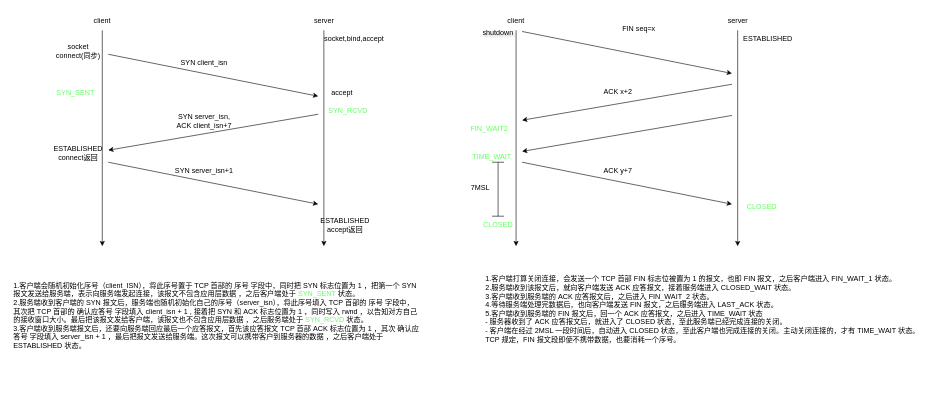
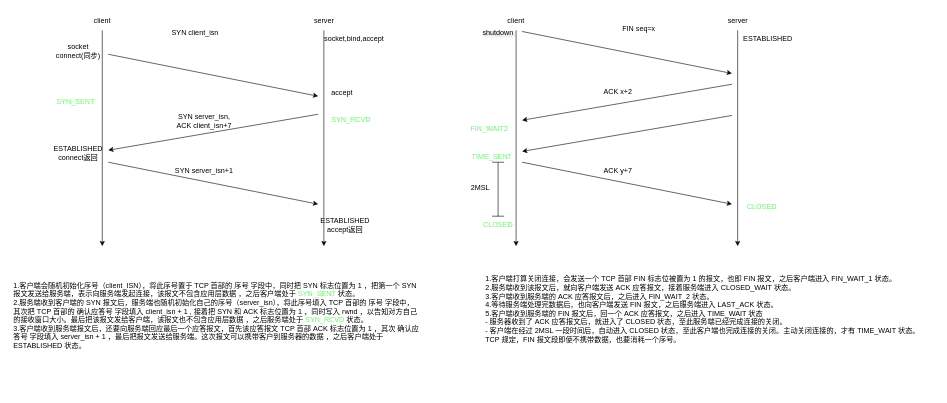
- <mxCell id="8" value="SYN client_isn" style="text;html=1;align=center;verticalAlign=middle;whiteSpace=wrap;rounded=0;" vertex="1" parent="1"><mxGeometry x="280" y="90" width="120" height="30" as="geometry" /></mxCell>
+ <mxCell id="8" value="SYN client_isn" style="text;html=1;align=center;verticalAlign=middle;whiteSpace=wrap;rounded=0;" vertex="1" parent="1"><mxGeometry x="265" y="40" width="120" height="30" as="geometry" /></mxCell>
- <mxCell id="19" value="&lt;span style=&quot;text-wrap-mode: wrap;&quot;&gt;SYN_SENT&lt;/span&gt;" style="text;html=1;align=center;verticalAlign=middle;resizable=0;points=[];autosize=1;strokeColor=none;fillColor=none;fontColor=#66FF66;" vertex="1" parent="1"><mxGeometry x="80" y="140" width="90" height="30" as="geometry" /></mxCell>
+ <mxCell id="19" value="&lt;span style=&quot;text-wrap-mode: wrap;&quot;&gt;SYN_SENT&lt;/span&gt;" style="text;html=1;align=center;verticalAlign=middle;resizable=0;points=[];autosize=1;strokeColor=none;fillColor=none;fontColor=#66FF66;" vertex="1" parent="1"><mxGeometry x="80" y="155" width="90" height="30" as="geometry" /></mxCell>
- <mxCell id="11" value="SYN_RCVD" style="text;html=1;align=center;verticalAlign=middle;whiteSpace=wrap;rounded=0;fontColor=#66FF66;" vertex="1" parent="1"><mxGeometry x="550" y="170" width="60" height="30" as="geometry" /></mxCell>
+ <mxCell id="11" value="SYN_RCVD" style="text;html=1;align=center;verticalAlign=middle;whiteSpace=wrap;rounded=0;fontColor=#66FF66;" vertex="1" parent="1"><mxGeometry x="555" y="185" width="60" height="30" as="geometry" /></mxCell>
- <mxCell id="30" value="&lt;span style=&quot;color: rgb(102, 255, 102);&quot;&gt;TIME_WAIT&lt;/span&gt;" style="text;html=1;align=center;verticalAlign=middle;whiteSpace=wrap;rounded=0;" vertex="1" parent="1"><mxGeometry x="780" y="246" width="80" height="30" as="geometry" /></mxCell>
+ <mxCell id="30" value="&lt;span style=&quot;color: rgb(102, 255, 102);&quot;&gt;TIME_SENT&lt;/span&gt;" style="text;html=1;align=center;verticalAlign=middle;whiteSpace=wrap;rounded=0;" vertex="1" parent="1"><mxGeometry x="780" y="246" width="80" height="30" as="geometry" /></mxCell>
- <mxCell id="36" value="7MSL" style="text;html=1;align=center;verticalAlign=middle;resizable=0;points=[];autosize=1;strokeColor=none;fillColor=none;" vertex="1" parent="1"><mxGeometry x="775" y="298" width="50" height="30" as="geometry" /></mxCell>
+ <mxCell id="36" value="2MSL" style="text;html=1;align=center;verticalAlign=middle;resizable=0;points=[];autosize=1;strokeColor=none;fillColor=none;" vertex="1" parent="1"><mxGeometry x="775" y="298" width="50" height="30" as="geometry" /></mxCell>
